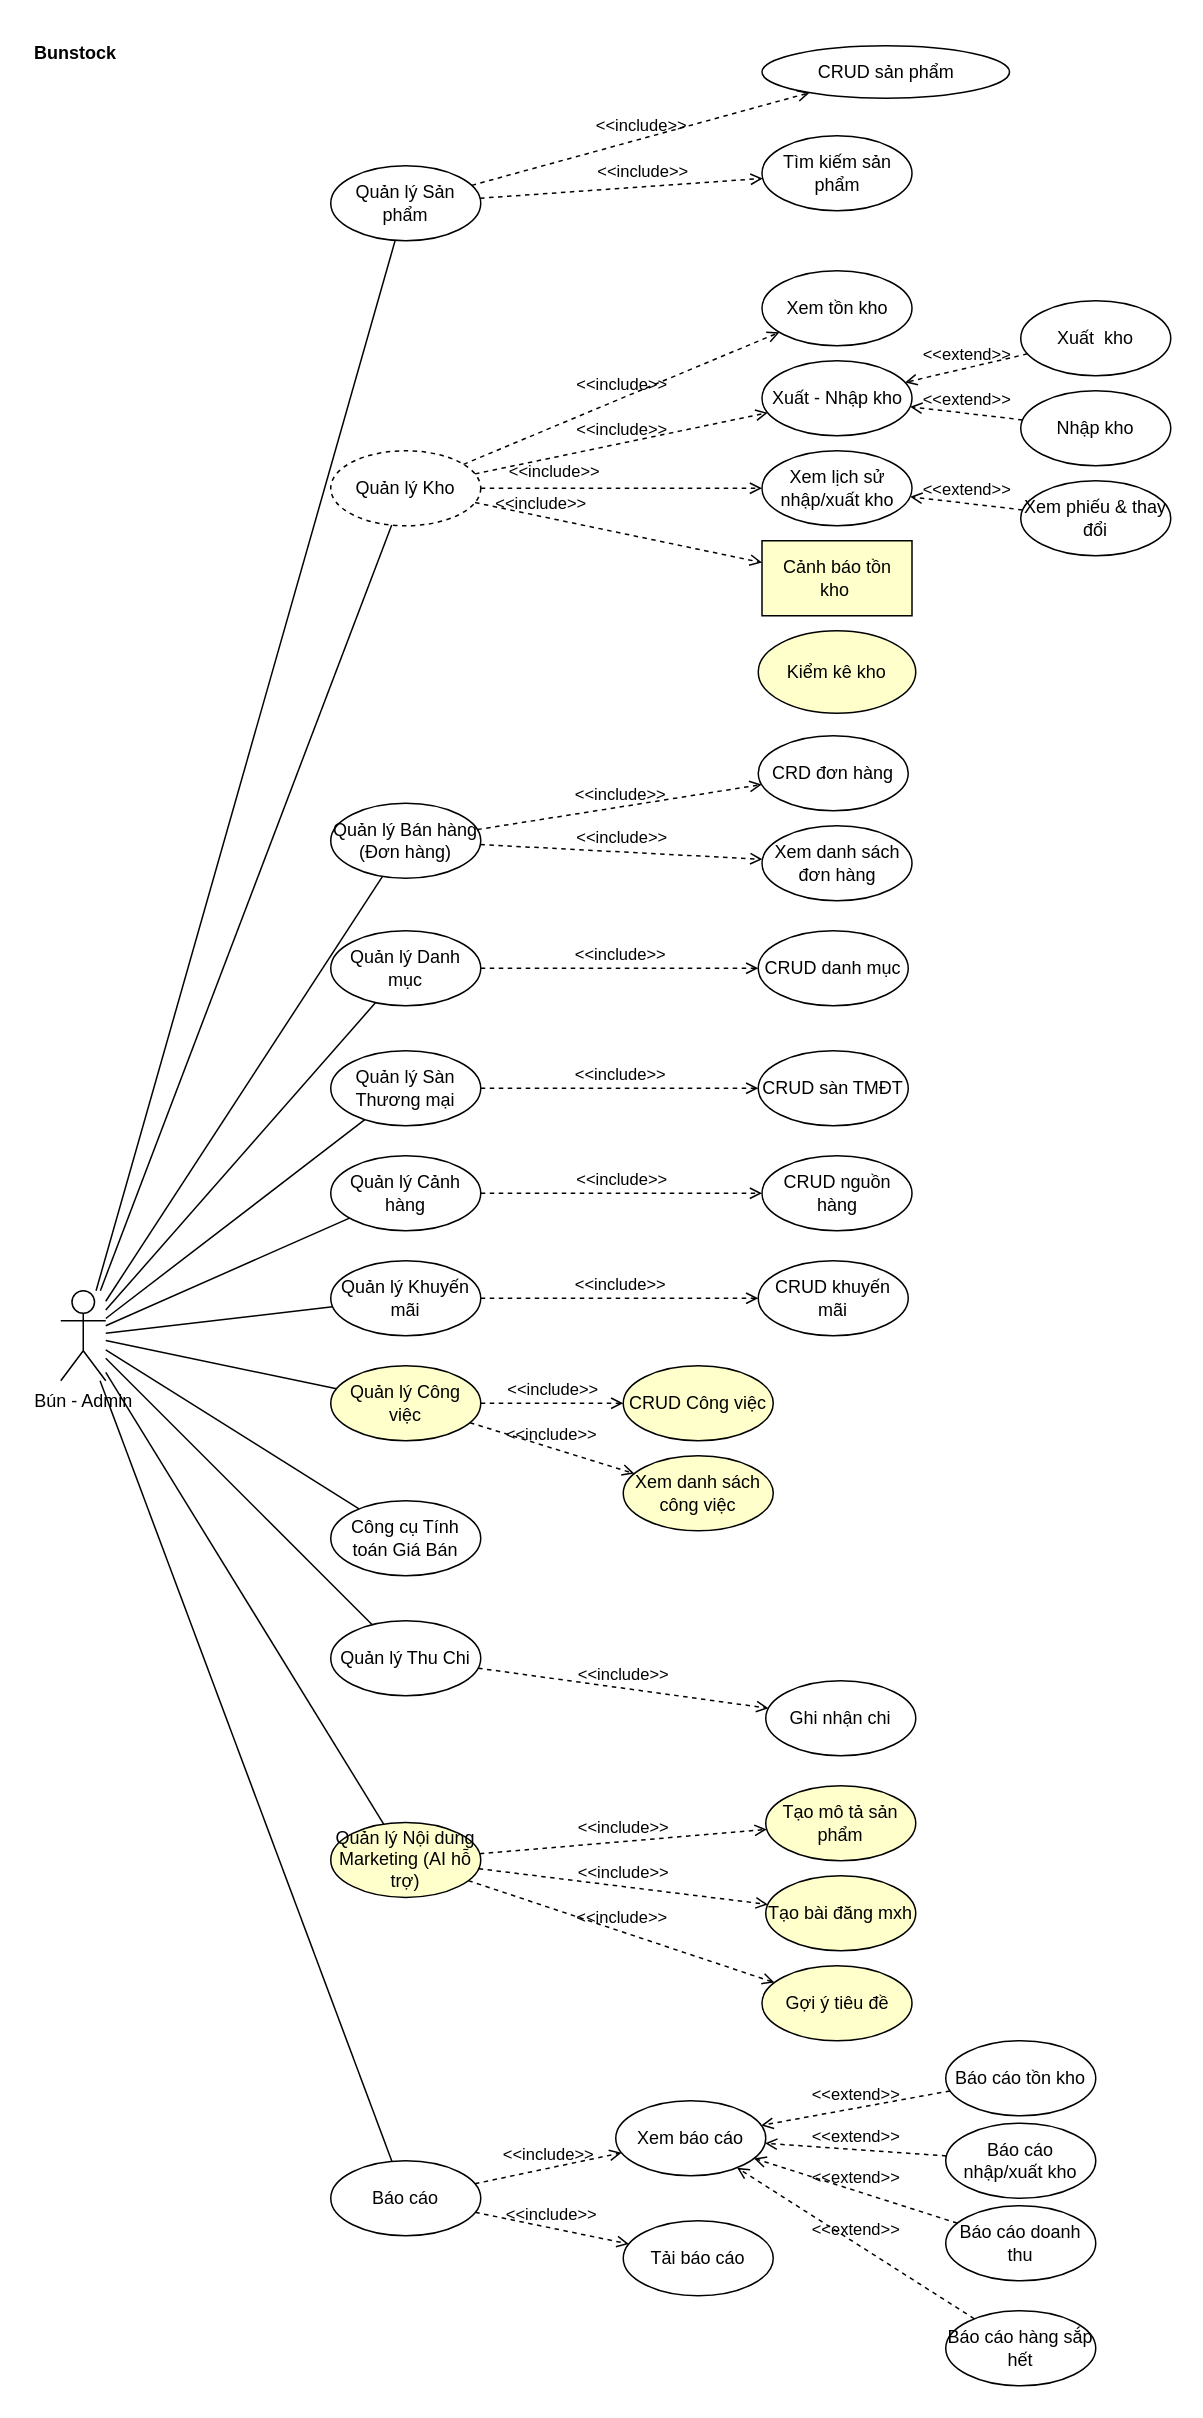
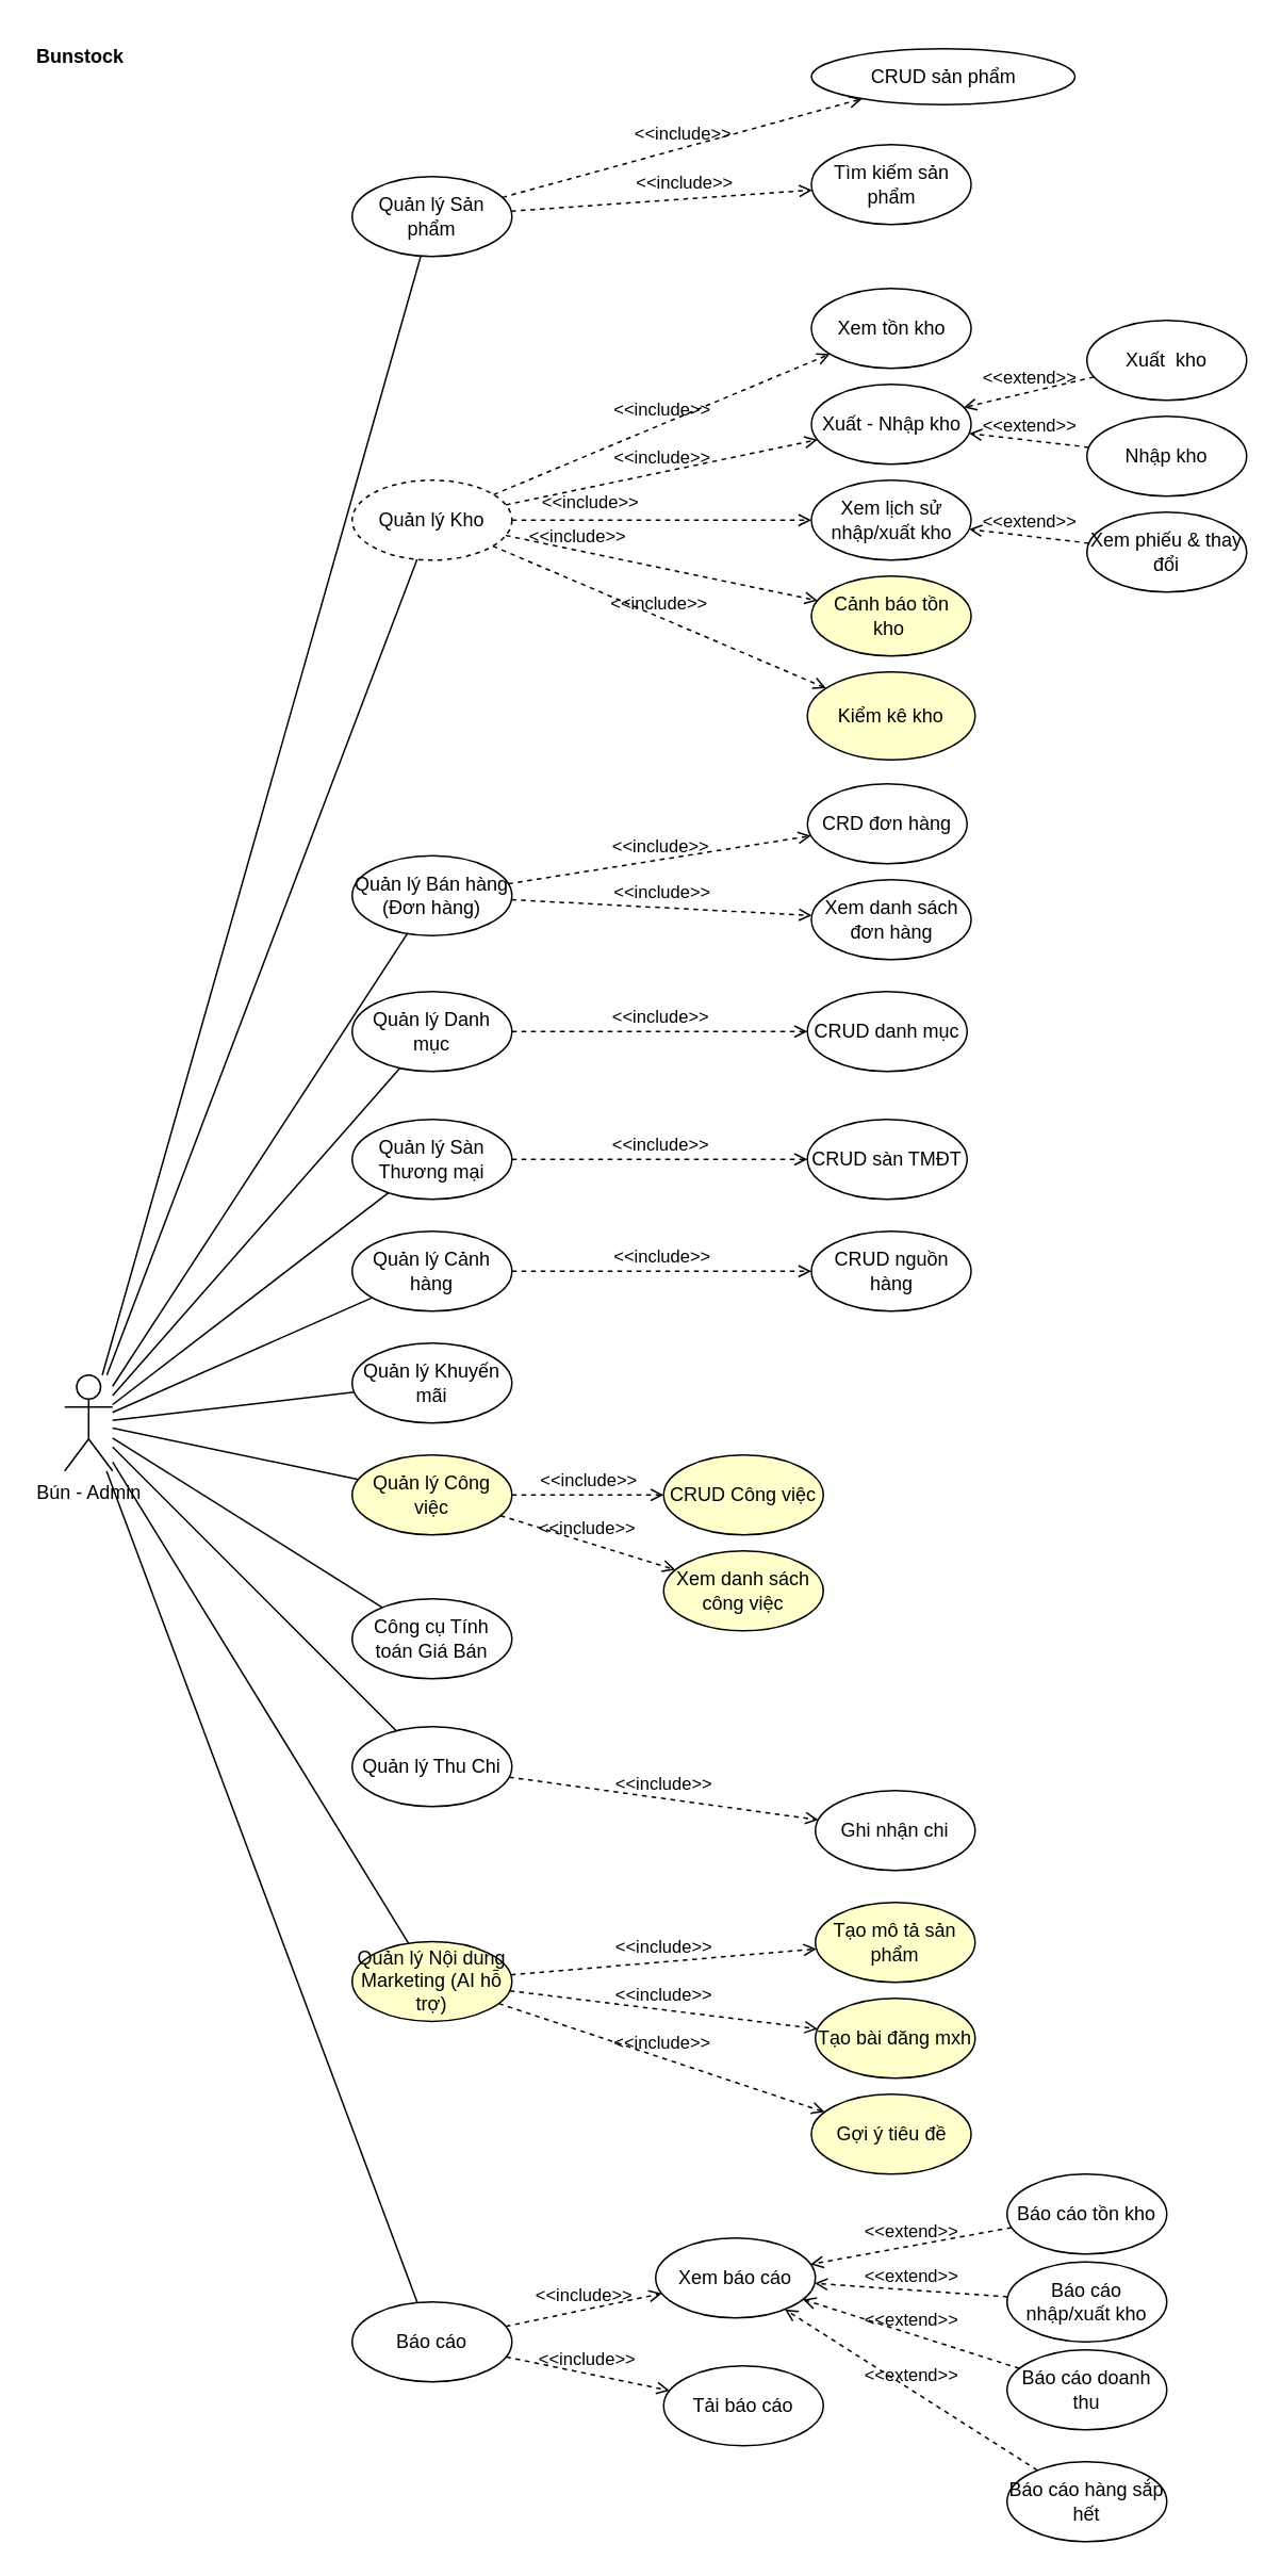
- <mxCell id="35" value="Cảnh báo tồn kho&amp;nbsp;" style="whiteSpace=wrap;html=1;fillColor=#FFFFCC;rounded=0;" parent="1" vertex="1"><mxGeometry x="507.5" y="360" width="100" height="50" as="geometry" /></mxCell>
+ <mxCell id="35" value="Cảnh báo tồn kho&amp;nbsp;" style="ellipse;whiteSpace=wrap;html=1;fillColor=#FFFFCC;" parent="1" vertex="1"><mxGeometry x="507.5" y="360" width="100" height="50" as="geometry" /></mxCell>
+ <mxCell id="38" value="&amp;lt;&amp;lt;include&amp;gt;&amp;gt;" style="html=1;verticalAlign=bottom;labelBackgroundColor=none;endArrow=open;endFill=0;dashed=1;rounded=0;" parent="1" source="5" target="36" edge="1"><mxGeometry width="160" relative="1" as="geometry"><mxPoint x="520" y="630" as="sourcePoint" /><mxPoint x="680" y="630" as="targetPoint" /></mxGeometry></mxCell>
- <mxCell id="56" value="&amp;lt;&amp;lt;include&amp;gt;&amp;gt;" style="html=1;verticalAlign=bottom;labelBackgroundColor=none;endArrow=open;endFill=0;dashed=1;rounded=0;" parent="1" source="13" target="69" edge="1"><mxGeometry width="160" relative="1" as="geometry"><mxPoint x="475" y="1070" as="sourcePoint" /><mxPoint x="635" y="1070" as="targetPoint" /></mxGeometry></mxCell>
- <mxCell id="69" value="CRUD khuyến mãi" style="ellipse;whiteSpace=wrap;html=1;" parent="1" vertex="1"><mxGeometry x="505" y="840" width="100" height="50" as="geometry" /></mxCell>
